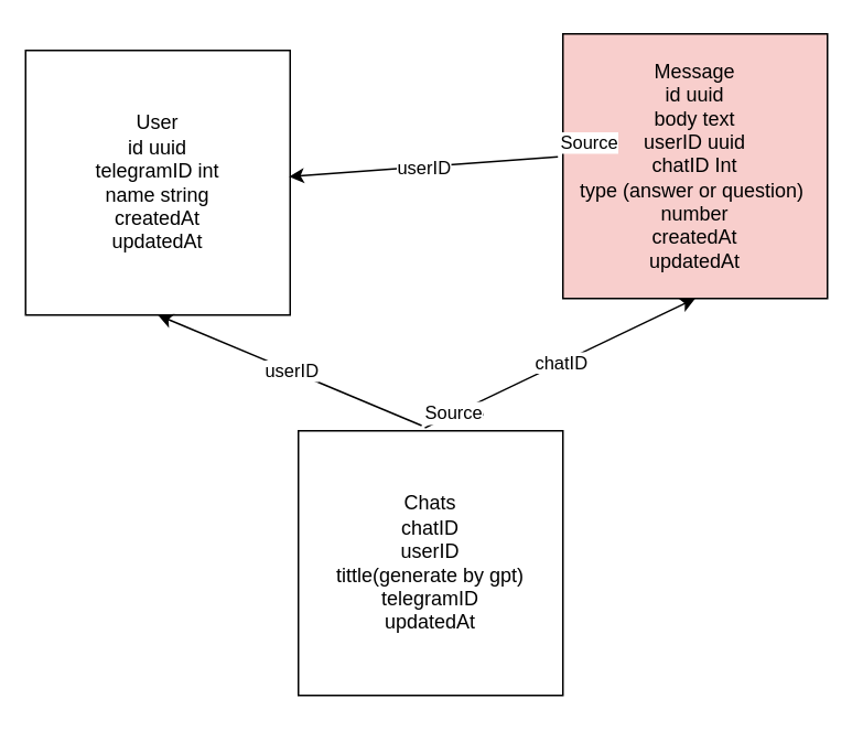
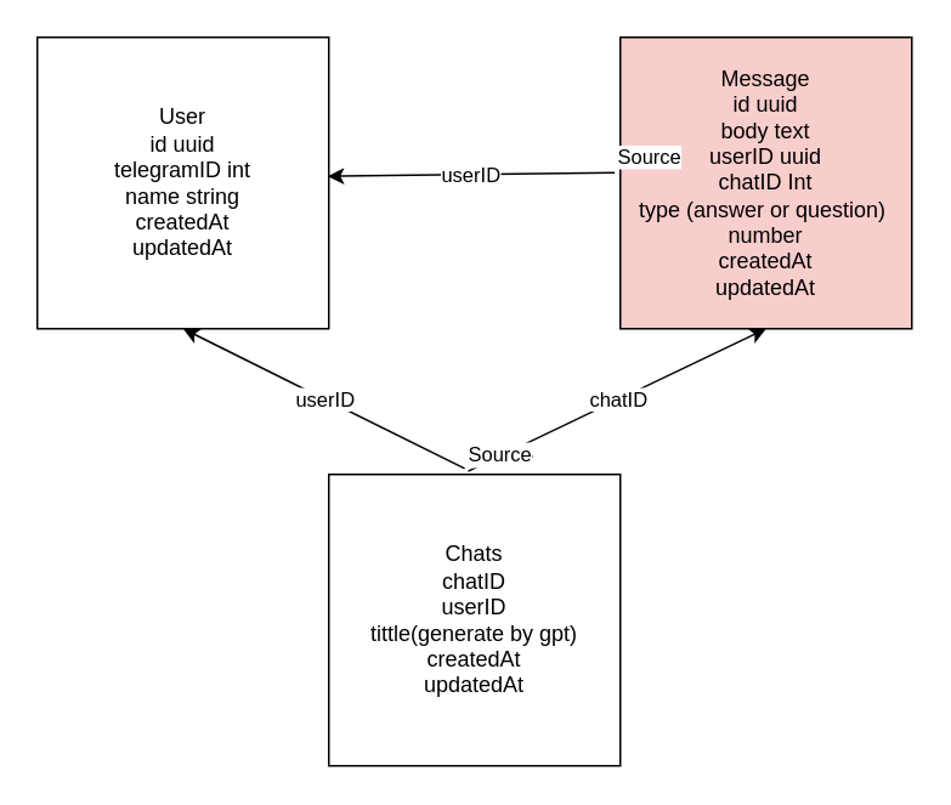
- <mxCell id="2" value="User&lt;br&gt;id uuid&lt;br&gt;telegramID int&lt;br&gt;name string&lt;br&gt;createdAt&lt;br&gt;updatedAt" style="whiteSpace=wrap;html=1;aspect=fixed;" vertex="1" parent="1"><mxGeometry x="15" y="30" width="160" height="160" as="geometry" /></mxCell>
+ <mxCell id="2" value="User&lt;br&gt;id uuid&lt;br&gt;telegramID int&lt;br&gt;name string&lt;br&gt;createdAt&lt;br&gt;updatedAt" style="whiteSpace=wrap;html=1;aspect=fixed;" vertex="1" parent="1"><mxGeometry x="20" y="20" width="160" height="160" as="geometry" /></mxCell>
- <mxCell id="7" value="Chats&lt;br&gt;chatID&lt;br&gt;userID&lt;br&gt;tittle(generate by gpt)&lt;br&gt;telegramID&lt;br&gt;updatedAt" style="whiteSpace=wrap;html=1;aspect=fixed;" vertex="1" parent="1"><mxGeometry x="180" y="260" width="160" height="160" as="geometry" /></mxCell>
+ <mxCell id="7" value="Chats&lt;br&gt;chatID&lt;br&gt;userID&lt;br&gt;tittle(generate by gpt)&lt;br&gt;createdAt&lt;br&gt;updatedAt" style="whiteSpace=wrap;html=1;aspect=fixed;" vertex="1" parent="1"><mxGeometry x="180" y="260" width="160" height="160" as="geometry" /></mxCell>
